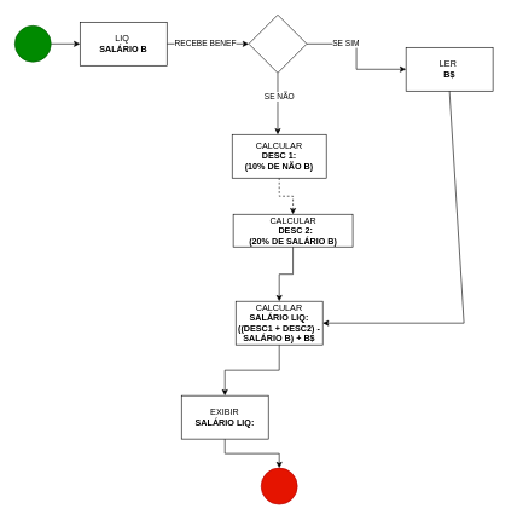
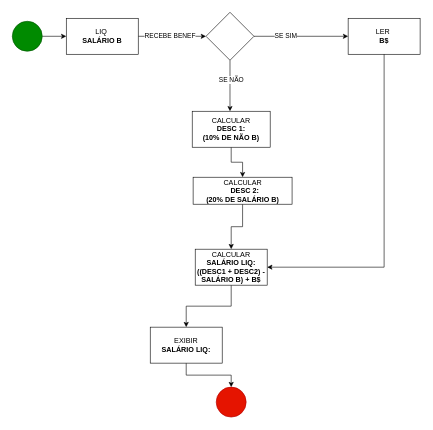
- <mxCell id="12" value="LER&amp;nbsp;&lt;br&gt;&lt;b&gt;B$&lt;/b&gt;" style="whiteSpace=wrap;html=1;" vertex="1" parent="1"><mxGeometry x="560" y="65" width="120" height="60" as="geometry" /></mxCell>
+ <mxCell id="12" value="LER&amp;nbsp;&lt;br&gt;&lt;b&gt;B$&lt;/b&gt;" style="whiteSpace=wrap;html=1;" vertex="1" parent="1"><mxGeometry x="580" y="30" width="120" height="60" as="geometry" /></mxCell>
- <mxCell id="13" value="" style="edgeStyle=orthogonalEdgeStyle;rounded=0;orthogonalLoop=1;jettySize=auto;html=1;dashed=1;" edge="1" parent="1" source="14" target="16"><mxGeometry relative="1" as="geometry" /></mxCell>
+ <mxCell id="13" value="" style="edgeStyle=orthogonalEdgeStyle;rounded=0;orthogonalLoop=1;jettySize=auto;html=1;" edge="1" parent="1" source="14" target="16"><mxGeometry relative="1" as="geometry" /></mxCell>
